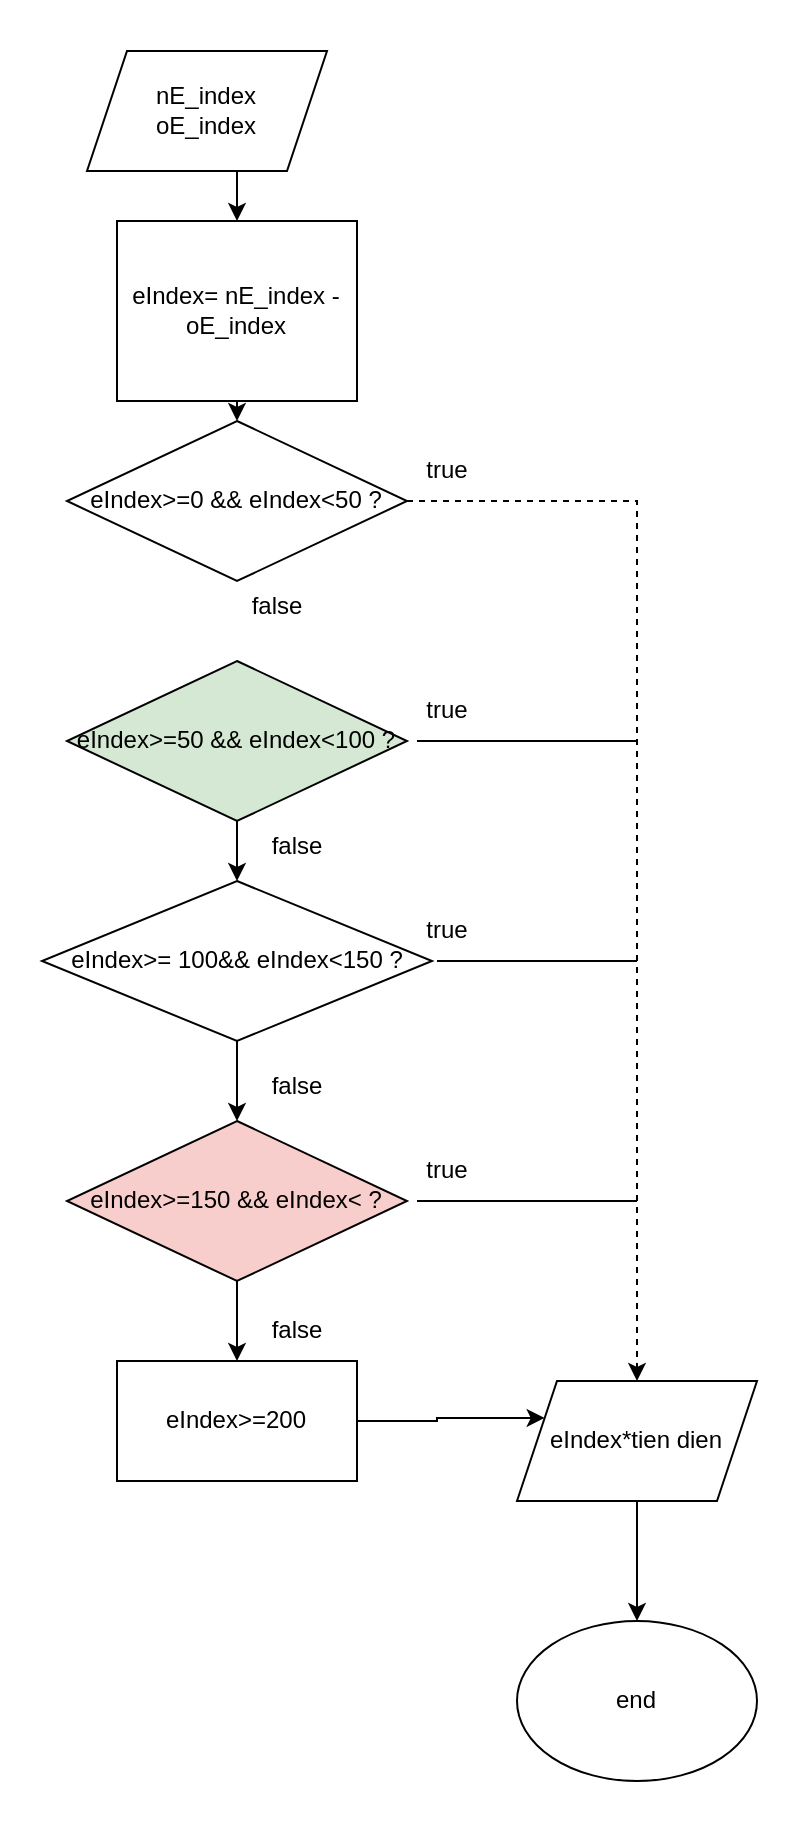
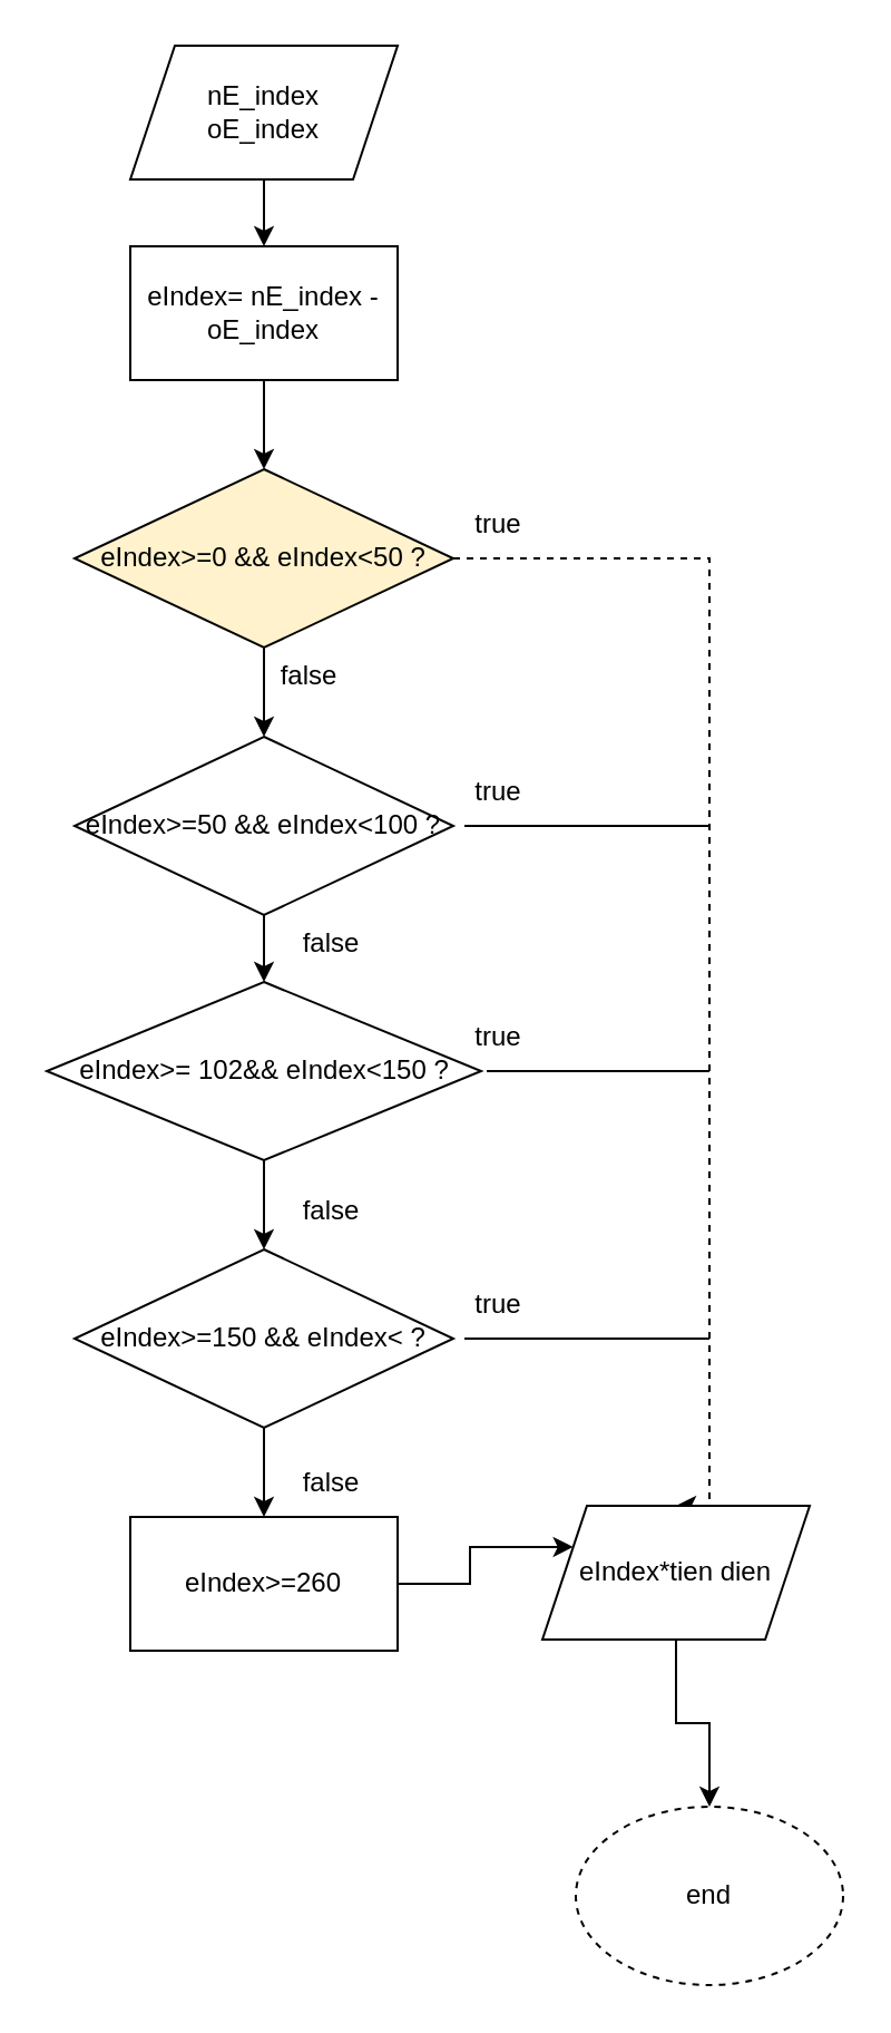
- <mxCell id="3" value="nE_index&lt;br&gt;oE_index" style="shape=parallelogram;perimeter=parallelogramPerimeter;whiteSpace=wrap;html=1;fixedSize=1;" parent="1" vertex="1"><mxGeometry x="43" y="25" width="120" height="60" as="geometry" /></mxCell>
+ <mxCell id="3" value="nE_index&lt;br&gt;oE_index" style="shape=parallelogram;perimeter=parallelogramPerimeter;whiteSpace=wrap;html=1;fixedSize=1;" parent="1" vertex="1"><mxGeometry x="58" y="20" width="120" height="60" as="geometry" /></mxCell>
- <mxCell id="5" value="eIndex= nE_index - oE_index" style="rounded=0;whiteSpace=wrap;html=1;" parent="1" vertex="1"><mxGeometry x="58" y="110" width="120" height="90" as="geometry" /></mxCell>
+ <mxCell id="5" value="eIndex= nE_index - oE_index" style="rounded=0;whiteSpace=wrap;html=1;" parent="1" vertex="1"><mxGeometry x="58" y="110" width="120" height="60" as="geometry" /></mxCell>
- <mxCell id="7" value="eIndex&amp;gt;=0 &amp;amp;&amp;amp; eIndex&amp;lt;50 ?" style="rhombus;whiteSpace=wrap;html=1;movable=1;resizable=1;rotatable=1;deletable=1;editable=1;locked=0;connectable=1;" parent="1" vertex="1"><mxGeometry x="33" y="210" width="170" height="80" as="geometry" /></mxCell>
+ <mxCell id="7" value="eIndex&amp;gt;=0 &amp;amp;&amp;amp; eIndex&amp;lt;50 ?" style="rhombus;whiteSpace=wrap;html=1;movable=1;resizable=1;rotatable=1;deletable=1;editable=1;locked=0;connectable=1;fillColor=#fff2cc;" parent="1" vertex="1"><mxGeometry x="33" y="210" width="170" height="80" as="geometry" /></mxCell>
+ <mxCell id="11" style="edgeStyle=orthogonalEdgeStyle;rounded=0;orthogonalLoop=1;jettySize=auto;html=1;exitX=0.5;exitY=1;exitDx=0;exitDy=0;entryX=0.5;entryY=0;entryDx=0;entryDy=0;" parent="1" source="7" target="10" edge="1"><mxGeometry relative="1" as="geometry" /></mxCell>
- <mxCell id="10" value="eIndex&amp;gt;=50 &amp;amp;&amp;amp; eIndex&amp;lt;100 ?" style="rhombus;whiteSpace=wrap;html=1;movable=1;resizable=1;rotatable=1;deletable=1;editable=1;locked=0;connectable=1;fillColor=#d5e8d4;" parent="1" vertex="1"><mxGeometry x="33" y="330" width="170" height="80" as="geometry" /></mxCell>
+ <mxCell id="10" value="eIndex&amp;gt;=50 &amp;amp;&amp;amp; eIndex&amp;lt;100 ?" style="rhombus;whiteSpace=wrap;html=1;movable=1;resizable=1;rotatable=1;deletable=1;editable=1;locked=0;connectable=1;" parent="1" vertex="1"><mxGeometry x="33" y="330" width="170" height="80" as="geometry" /></mxCell>
- <mxCell id="15" value="eIndex&amp;gt;= 100&amp;amp;&amp;amp; eIndex&amp;lt;150 ?" style="rhombus;whiteSpace=wrap;html=1;movable=1;resizable=1;rotatable=1;deletable=1;editable=1;locked=0;connectable=1;" parent="1" vertex="1"><mxGeometry x="20.5" y="440" width="195" height="80" as="geometry" /></mxCell>
+ <mxCell id="15" value="eIndex&amp;gt;= 102&amp;amp;&amp;amp; eIndex&amp;lt;150 ?" style="rhombus;whiteSpace=wrap;html=1;movable=1;resizable=1;rotatable=1;deletable=1;editable=1;locked=0;connectable=1;" parent="1" vertex="1"><mxGeometry x="20.5" y="440" width="195" height="80" as="geometry" /></mxCell>
- <mxCell id="18" value="eIndex&amp;gt;=150 &amp;amp;&amp;amp; eIndex&amp;lt; ?" style="rhombus;whiteSpace=wrap;html=1;movable=1;resizable=1;rotatable=1;deletable=1;editable=1;locked=0;connectable=1;fillColor=#f8cecc;" parent="1" vertex="1"><mxGeometry x="33" y="560" width="170" height="80" as="geometry" /></mxCell>
+ <mxCell id="18" value="eIndex&amp;gt;=150 &amp;amp;&amp;amp; eIndex&amp;lt; ?" style="rhombus;whiteSpace=wrap;html=1;movable=1;resizable=1;rotatable=1;deletable=1;editable=1;locked=0;connectable=1;" parent="1" vertex="1"><mxGeometry x="33" y="560" width="170" height="80" as="geometry" /></mxCell>
- <mxCell id="29" value="eIndex&amp;gt;=200" style="rounded=0;whiteSpace=wrap;html=1;" vertex="1" parent="1"><mxGeometry x="58" y="680" width="120" height="60" as="geometry" /></mxCell>
+ <mxCell id="29" value="eIndex&amp;gt;=260" style="rounded=0;whiteSpace=wrap;html=1;" vertex="1" parent="1"><mxGeometry x="58" y="680" width="120" height="60" as="geometry" /></mxCell>
- <mxCell id="21" value="eIndex*tien dien" style="shape=parallelogram;perimeter=parallelogramPerimeter;whiteSpace=wrap;html=1;fixedSize=1;" parent="1" vertex="1"><mxGeometry x="258" y="690" width="120" height="60" as="geometry" /></mxCell>
+ <mxCell id="21" value="eIndex*tien dien" style="shape=parallelogram;perimeter=parallelogramPerimeter;whiteSpace=wrap;html=1;fixedSize=1;" parent="1" vertex="1"><mxGeometry x="243" y="675" width="120" height="60" as="geometry" /></mxCell>
- <mxCell id="30" value="end" style="ellipse;whiteSpace=wrap;html=1;" vertex="1" parent="1"><mxGeometry x="258" y="810" width="120" height="80" as="geometry" /></mxCell>
+ <mxCell id="30" value="end" style="ellipse;whiteSpace=wrap;html=1;dashed=1;" vertex="1" parent="1"><mxGeometry x="258" y="810" width="120" height="80" as="geometry" /></mxCell>
